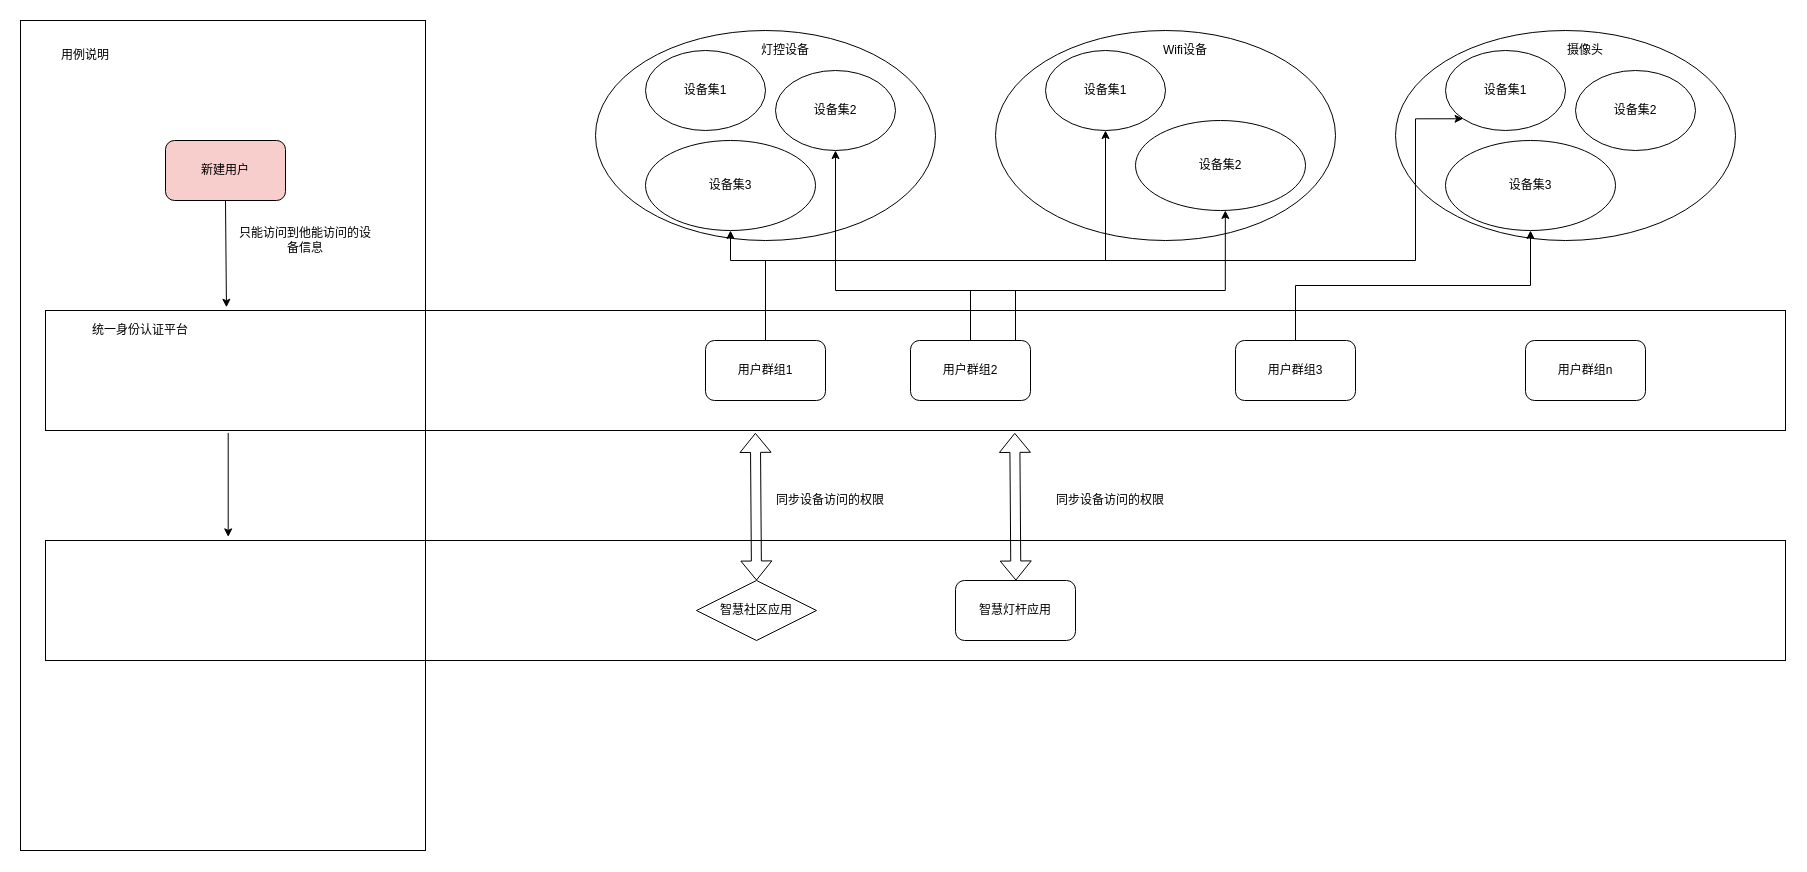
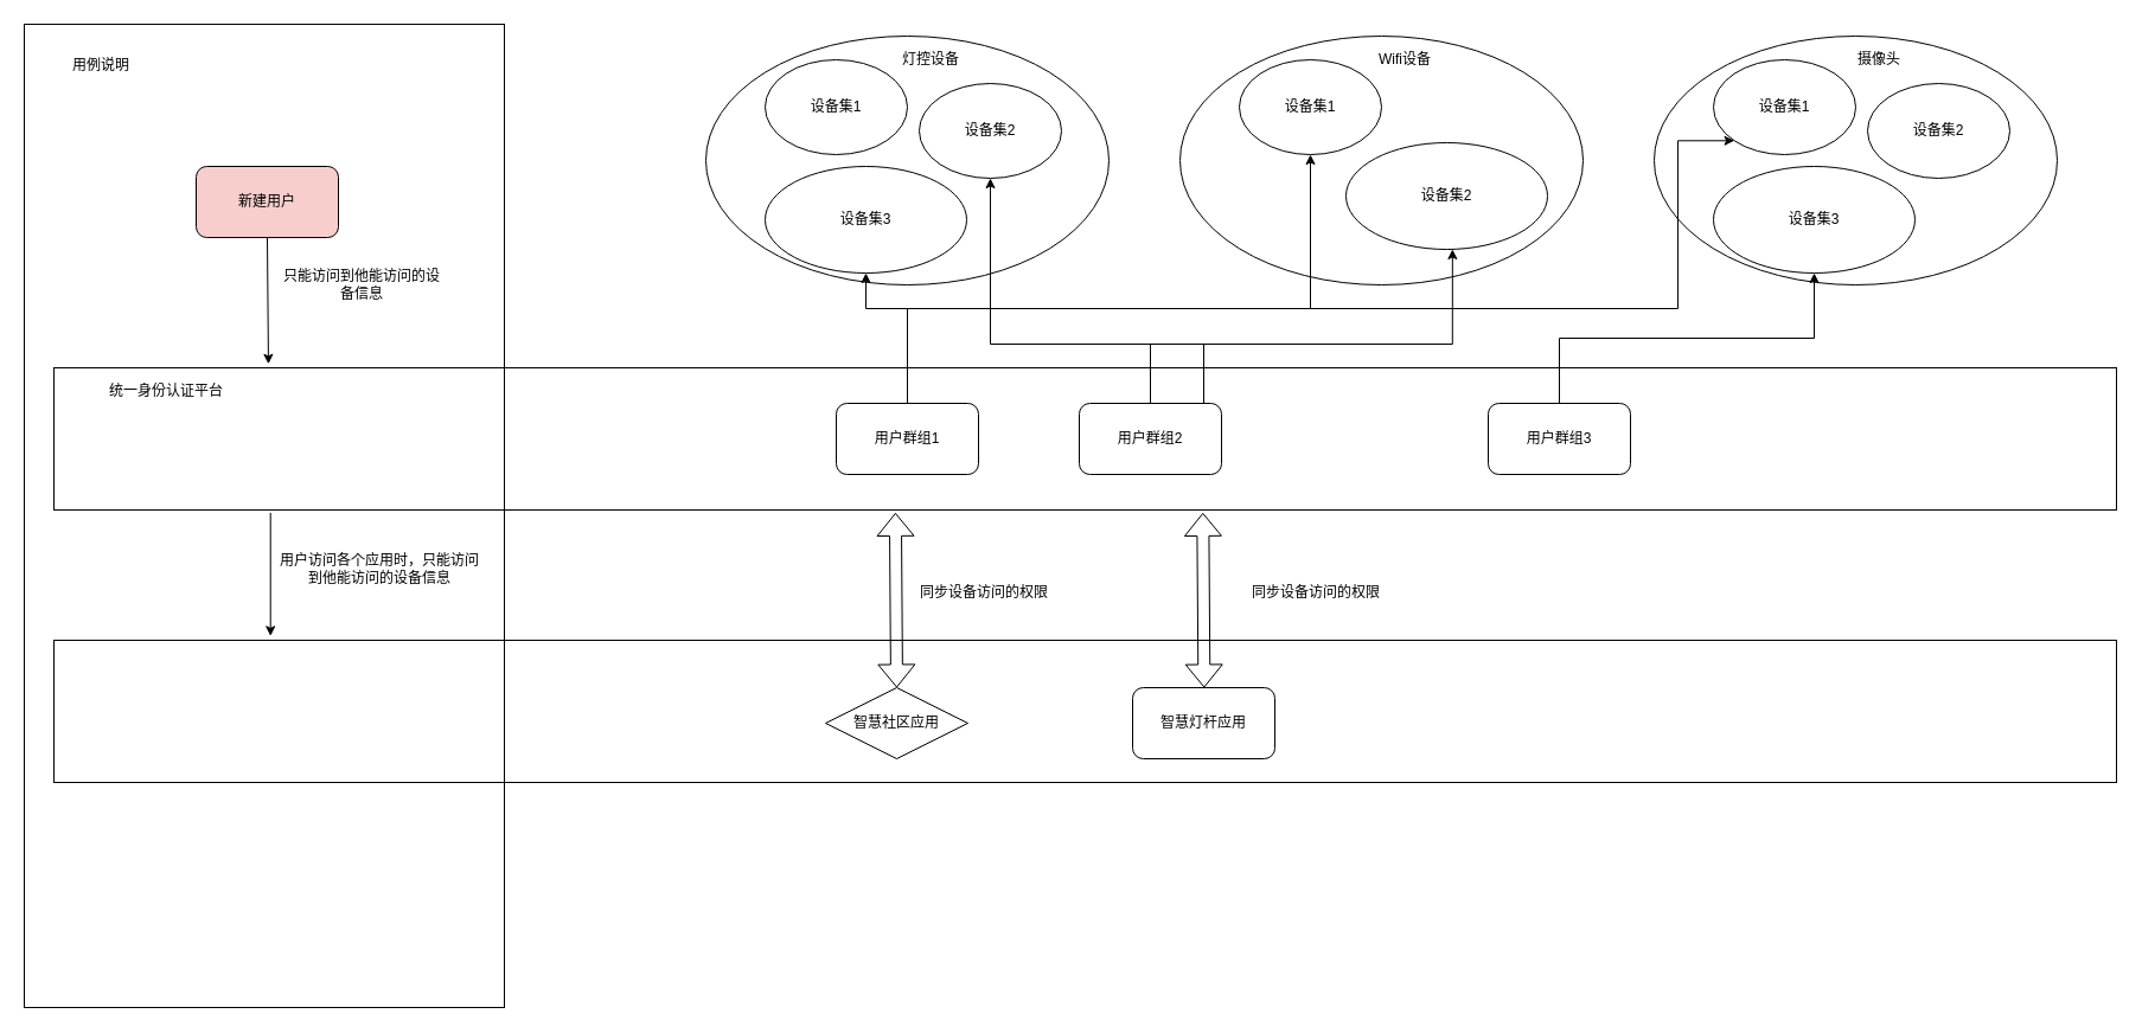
- <mxCell id="25" value="用户群组3" style="rounded=1;whiteSpace=wrap;html=1;" vertex="1" parent="1"><mxGeometry x="1235" y="340" width="120" height="60" as="geometry" /></mxCell>
+ <mxCell id="25" value="用户群组3" style="rounded=1;whiteSpace=wrap;html=1;" vertex="1" parent="1"><mxGeometry x="1255" y="340" width="120" height="60" as="geometry" /></mxCell>
- <mxCell id="26" value="用户群组n" style="rounded=1;whiteSpace=wrap;html=1;" vertex="1" parent="1"><mxGeometry x="1525" y="340" width="120" height="60" as="geometry" /></mxCell>
+ <mxCell id="39" value="用户访问各个应用时，只能访问到他能访问的设备信息" style="text;html=1;strokeColor=none;fillColor=none;align=center;verticalAlign=middle;whiteSpace=wrap;rounded=0;" vertex="1" parent="1"><mxGeometry x="235" y="470" width="170" height="20" as="geometry" /></mxCell>
